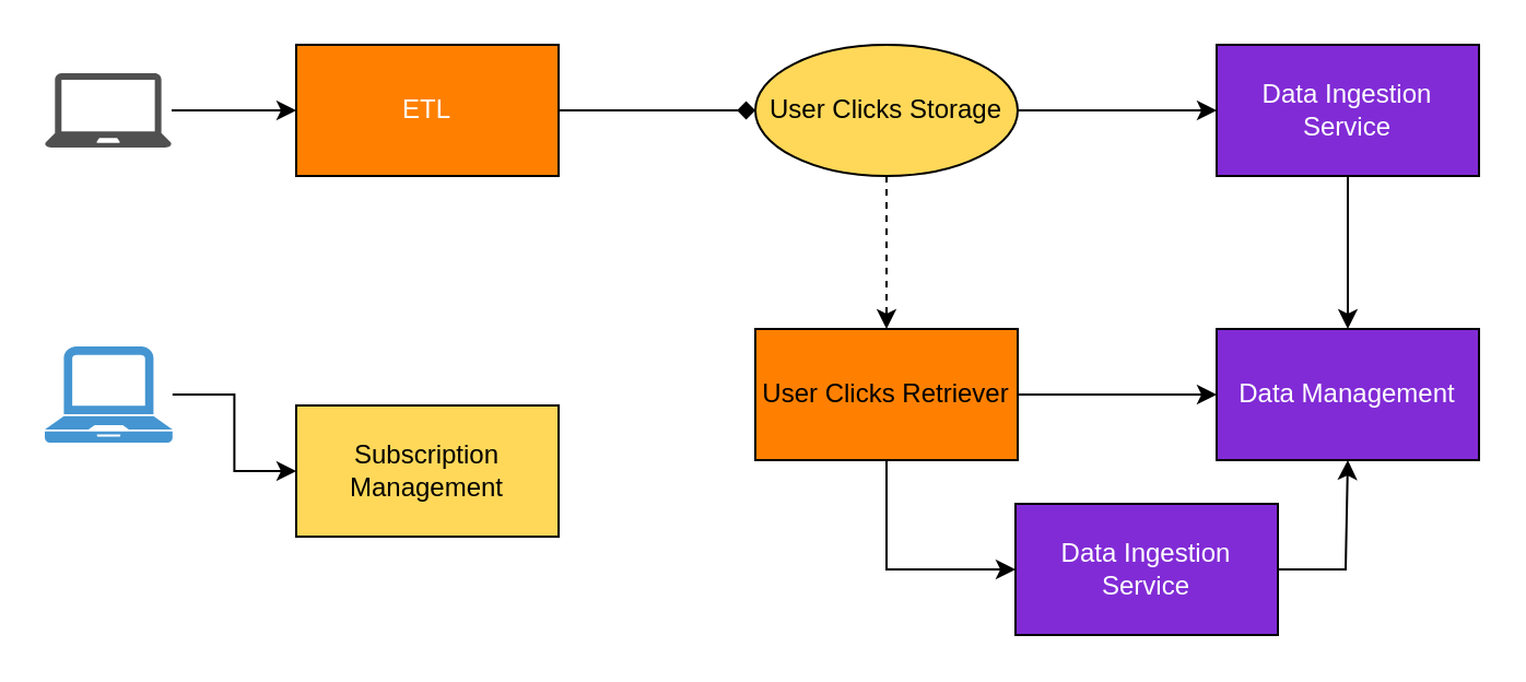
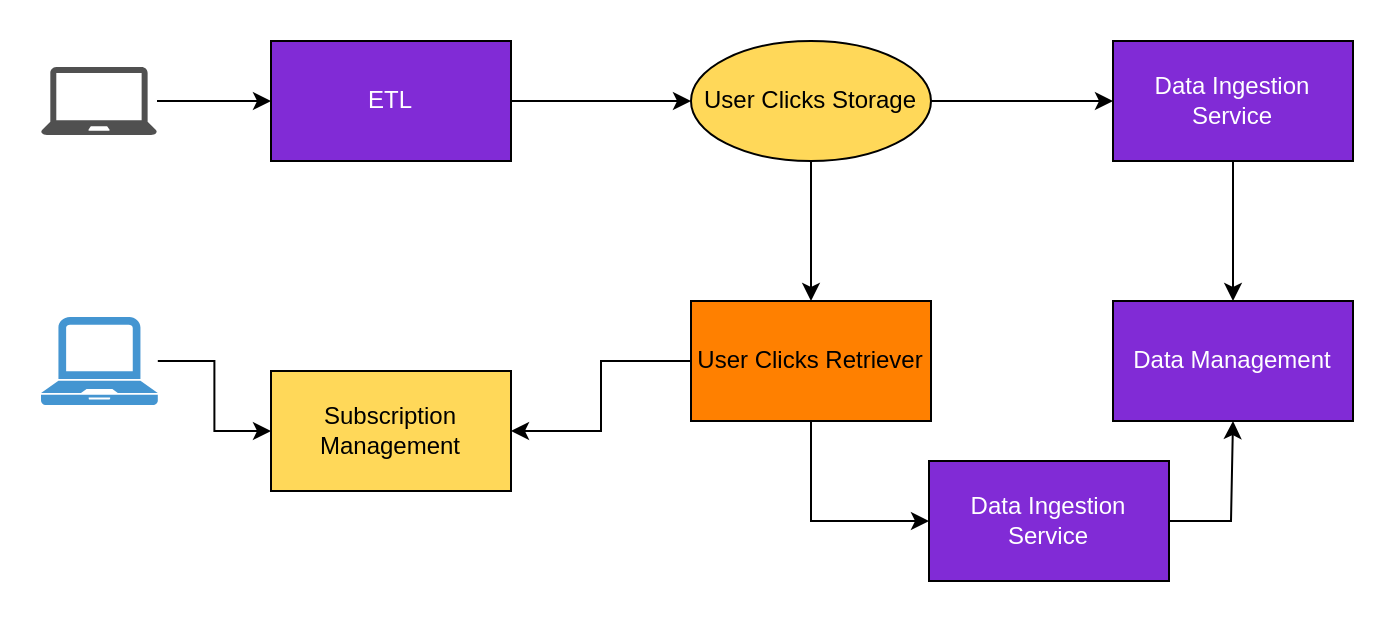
- <mxCell id="7" value="&lt;font color=&quot;#ffffff&quot;&gt;ETL&lt;/font&gt;" style="rounded=0;whiteSpace=wrap;html=1;fillColor=#ff8000;" parent="1" vertex="1"><mxGeometry x="135" y="20" width="120" height="60" as="geometry" /></mxCell>
+ <mxCell id="7" value="&lt;font color=&quot;#ffffff&quot;&gt;ETL&lt;/font&gt;" style="rounded=0;whiteSpace=wrap;html=1;fillColor=#812BD6;" parent="1" vertex="1"><mxGeometry x="135" y="20" width="120" height="60" as="geometry" /></mxCell>
- <mxCell id="6" value="" style="edgeStyle=orthogonalEdgeStyle;rounded=0;orthogonalLoop=1;jettySize=auto;html=1;endArrow=diamond;" parent="1" source="7" target="5" edge="1"><mxGeometry relative="1" as="geometry" /></mxCell>
+ <mxCell id="6" value="" style="edgeStyle=orthogonalEdgeStyle;rounded=0;orthogonalLoop=1;jettySize=auto;html=1;" parent="1" source="7" target="5" edge="1"><mxGeometry relative="1" as="geometry" /></mxCell>
- <mxCell id="4" value="" style="edgeStyle=orthogonalEdgeStyle;rounded=0;orthogonalLoop=1;jettySize=auto;html=1;dashed=1;" parent="1" source="5" target="12" edge="1"><mxGeometry relative="1" as="geometry" /></mxCell>
+ <mxCell id="4" value="" style="edgeStyle=orthogonalEdgeStyle;rounded=0;orthogonalLoop=1;jettySize=auto;html=1;" parent="1" source="5" target="12" edge="1"><mxGeometry relative="1" as="geometry" /></mxCell>
- <mxCell id="10" value="" style="edgeStyle=orthogonalEdgeStyle;rounded=0;orthogonalLoop=1;jettySize=auto;html=1;" parent="1" source="12" target="2" edge="1"><mxGeometry relative="1" as="geometry" /></mxCell>
+ <mxCell id="10" value="" style="edgeStyle=orthogonalEdgeStyle;rounded=0;orthogonalLoop=1;jettySize=auto;html=1;" parent="1" source="12" target="13" edge="1"><mxGeometry relative="1" as="geometry" /></mxCell>
